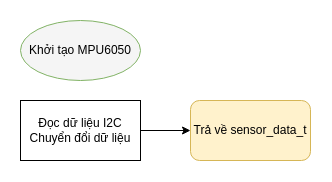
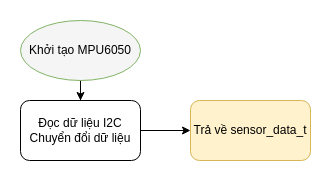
+ <mxCell id="2" value="" style="edgeStyle=orthogonalEdgeStyle;rounded=0;orthogonalLoop=1;jettySize=auto;html=1;" edge="1" parent="1" source="3" target="5"><mxGeometry relative="1" as="geometry" /></mxCell>
- <mxCell id="5" value="Đọc dữ liệu I2C&lt;div&gt;Chuyển đổi dữ liệu&lt;/div&gt;" style="whiteSpace=wrap;html=1;" vertex="1" parent="1"><mxGeometry x="20" y="100" width="120" height="60" as="geometry" /></mxCell>
+ <mxCell id="5" value="Đọc dữ liệu I2C&lt;div&gt;Chuyển đổi dữ liệu&lt;/div&gt;" style="whiteSpace=wrap;html=1;rounded=1;" vertex="1" parent="1"><mxGeometry x="20" y="100" width="120" height="60" as="geometry" /></mxCell>
